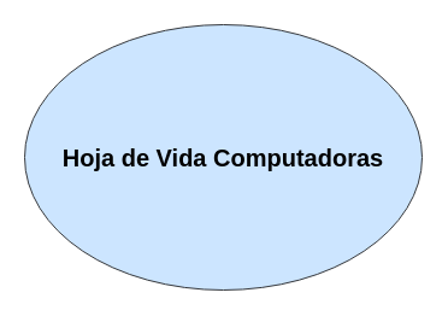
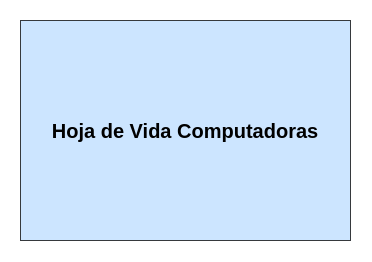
- <mxCell id="2" value="&lt;font style=&quot;font-size: 20px;&quot;&gt;&lt;b&gt;Hoja de Vida Computadoras&lt;/b&gt;&lt;/font&gt;" style="ellipse;whiteSpace=wrap;html=1;fillColor=#cce5ff;strokeColor=#36393d;" parent="1" vertex="1"><mxGeometry x="20" y="20" width="330" height="220" as="geometry" /></mxCell>
+ <mxCell id="2" value="&lt;font style=&quot;font-size: 20px;&quot;&gt;&lt;b&gt;Hoja de Vida Computadoras&lt;/b&gt;&lt;/font&gt;" style="whiteSpace=wrap;html=1;fillColor=#cce5ff;strokeColor=#36393d;rounded=0;" parent="1" vertex="1"><mxGeometry x="20" y="20" width="330" height="220" as="geometry" /></mxCell>
